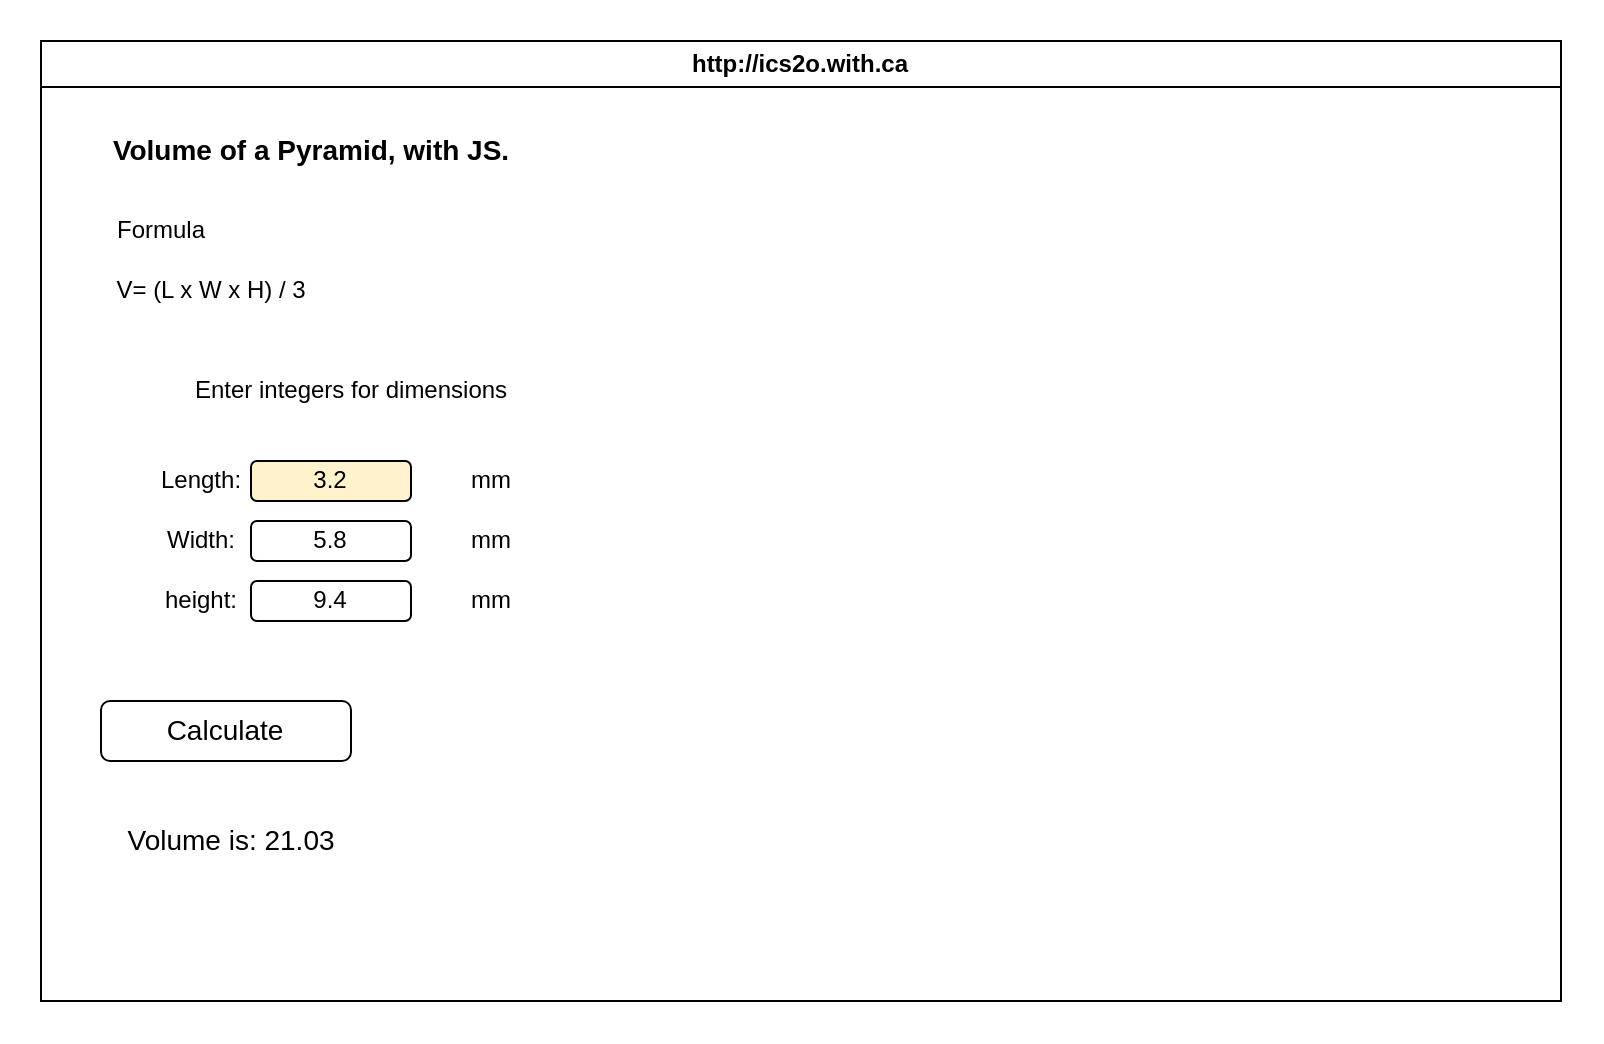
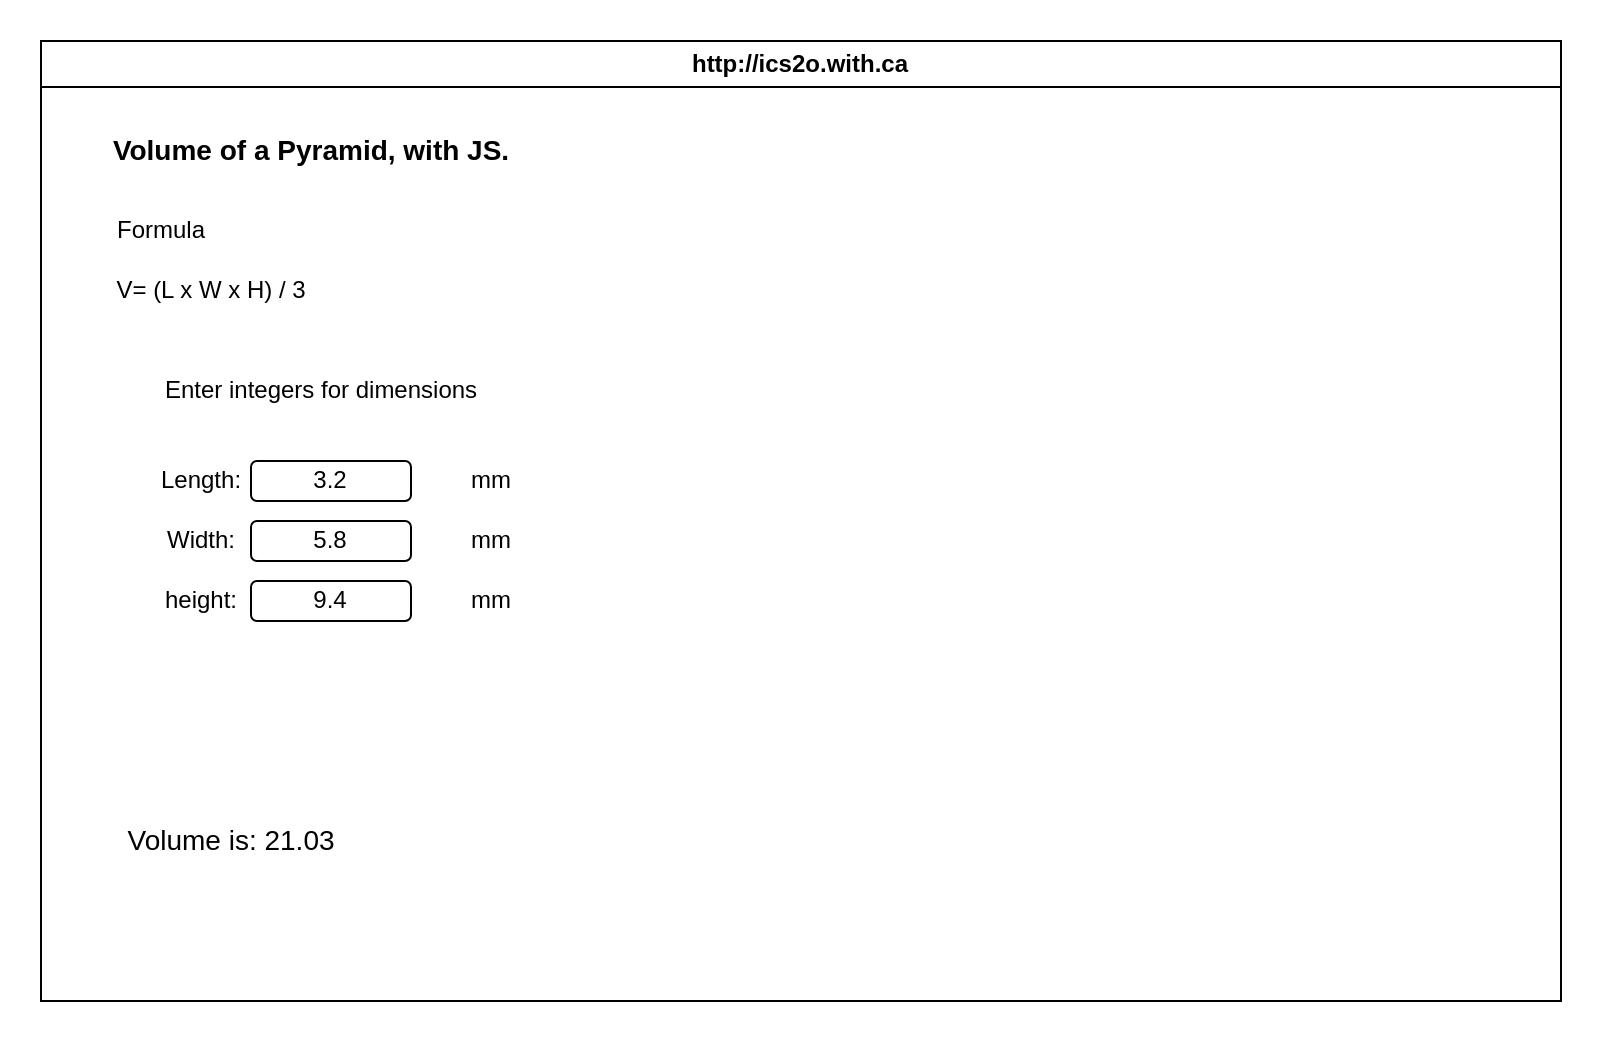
- <mxCell id="6" value="Enter integers for dimensions" style="text;html=1;align=center;verticalAlign=middle;resizable=0;points=[];autosize=1;strokeColor=none;fillColor=none;" vertex="1" parent="1"><mxGeometry x="85" y="180" width="180" height="30" as="geometry" /></mxCell>
+ <mxCell id="6" value="Enter integers for dimensions" style="text;html=1;align=center;verticalAlign=middle;resizable=0;points=[];autosize=1;strokeColor=none;fillColor=none;" vertex="1" parent="1"><mxGeometry x="70" y="180" width="180" height="30" as="geometry" /></mxCell>
- <mxCell id="7" value="3.2" style="rounded=1;whiteSpace=wrap;html=1;fillColor=#fff2cc;" vertex="1" parent="1"><mxGeometry x="125" y="230" width="80" height="20" as="geometry" /></mxCell>
+ <mxCell id="7" value="3.2" style="rounded=1;whiteSpace=wrap;html=1;" vertex="1" parent="1"><mxGeometry x="125" y="230" width="80" height="20" as="geometry" /></mxCell>
- <mxCell id="13" value="Calculate" style="rounded=1;whiteSpace=wrap;html=1;fontSize=14;" vertex="1" parent="1"><mxGeometry x="50" y="350" width="125" height="30" as="geometry" /></mxCell>
